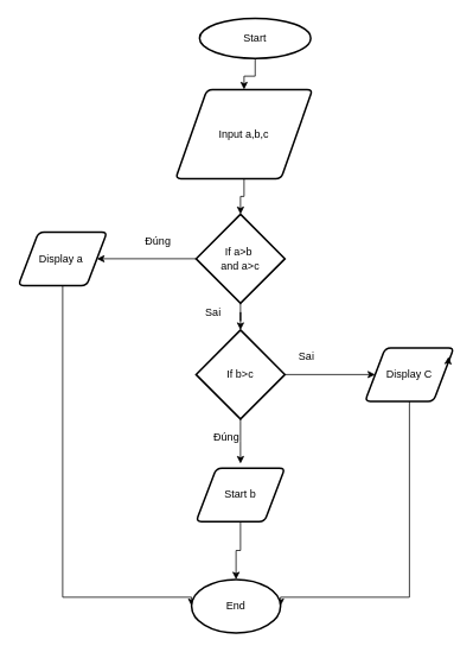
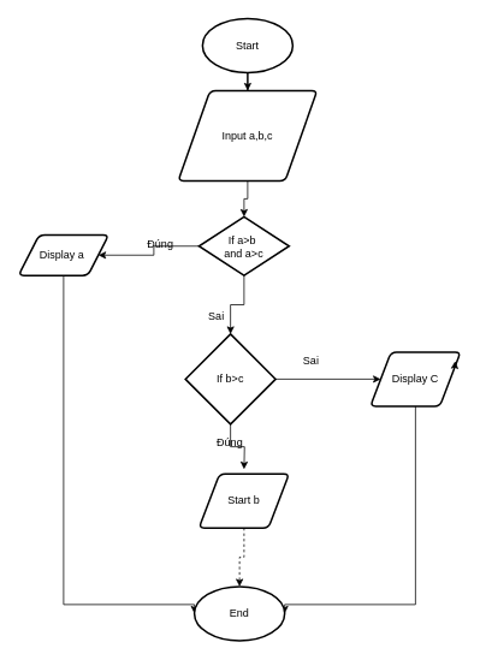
- <mxCell id="3" value="Start&lt;br&gt;" style="strokeWidth=2;html=1;shape=mxgraph.flowchart.start_1;whiteSpace=wrap;" vertex="1" parent="1"><mxGeometry x="224" y="20" width="125" height="45" as="geometry" /></mxCell>
+ <mxCell id="3" value="Start&lt;br&gt;" style="strokeWidth=2;html=1;shape=mxgraph.flowchart.start_1;whiteSpace=wrap;" vertex="1" parent="1"><mxGeometry x="224" y="20" width="100" height="60" as="geometry" /></mxCell>
- <mxCell id="17" value="Display a&amp;nbsp;" style="shape=parallelogram;html=1;strokeWidth=2;perimeter=parallelogramPerimeter;whiteSpace=wrap;rounded=1;arcSize=12;size=0.23;" vertex="1" parent="1"><mxGeometry x="20" y="260" width="100" height="60" as="geometry" /></mxCell>
+ <mxCell id="17" value="Display a&amp;nbsp;" style="shape=parallelogram;html=1;strokeWidth=2;perimeter=parallelogramPerimeter;whiteSpace=wrap;rounded=1;arcSize=12;size=0.23;" vertex="1" parent="1"><mxGeometry x="20" y="260" width="100" height="45" as="geometry" /></mxCell>
- <mxCell id="8" value="If a&amp;gt;b&amp;nbsp;&lt;br&gt;and a&amp;gt;c" style="strokeWidth=2;html=1;shape=mxgraph.flowchart.decision;whiteSpace=wrap;" vertex="1" parent="1"><mxGeometry x="220" y="240" width="100" height="100" as="geometry" /></mxCell>
+ <mxCell id="8" value="If a&amp;gt;b&amp;nbsp;&lt;br&gt;and a&amp;gt;c" style="strokeWidth=2;html=1;shape=mxgraph.flowchart.decision;whiteSpace=wrap;" vertex="1" parent="1"><mxGeometry x="220" y="240" width="100" height="65" as="geometry" /></mxCell>
- <mxCell id="11" value="If b&amp;gt;c" style="strokeWidth=2;html=1;shape=mxgraph.flowchart.decision;whiteSpace=wrap;" vertex="1" parent="1"><mxGeometry x="220" y="370" width="100" height="100" as="geometry" /></mxCell>
+ <mxCell id="11" value="If b&amp;gt;c" style="strokeWidth=2;html=1;shape=mxgraph.flowchart.decision;whiteSpace=wrap;" vertex="1" parent="1"><mxGeometry x="205" y="370" width="100" height="100" as="geometry" /></mxCell>
- <mxCell id="12" style="edgeStyle=orthogonalEdgeStyle;rounded=0;orthogonalLoop=1;jettySize=auto;html=1;entryX=0.5;entryY=0;entryDx=0;entryDy=0;entryPerimeter=0;" edge="1" parent="1" source="13" target="18"><mxGeometry relative="1" as="geometry" /></mxCell>
+ <mxCell id="12" style="edgeStyle=orthogonalEdgeStyle;rounded=0;orthogonalLoop=1;jettySize=auto;html=1;entryX=0.5;entryY=0;entryDx=0;entryDy=0;entryPerimeter=0;dashed=1;" edge="1" parent="1" source="13" target="18"><mxGeometry relative="1" as="geometry" /></mxCell>
